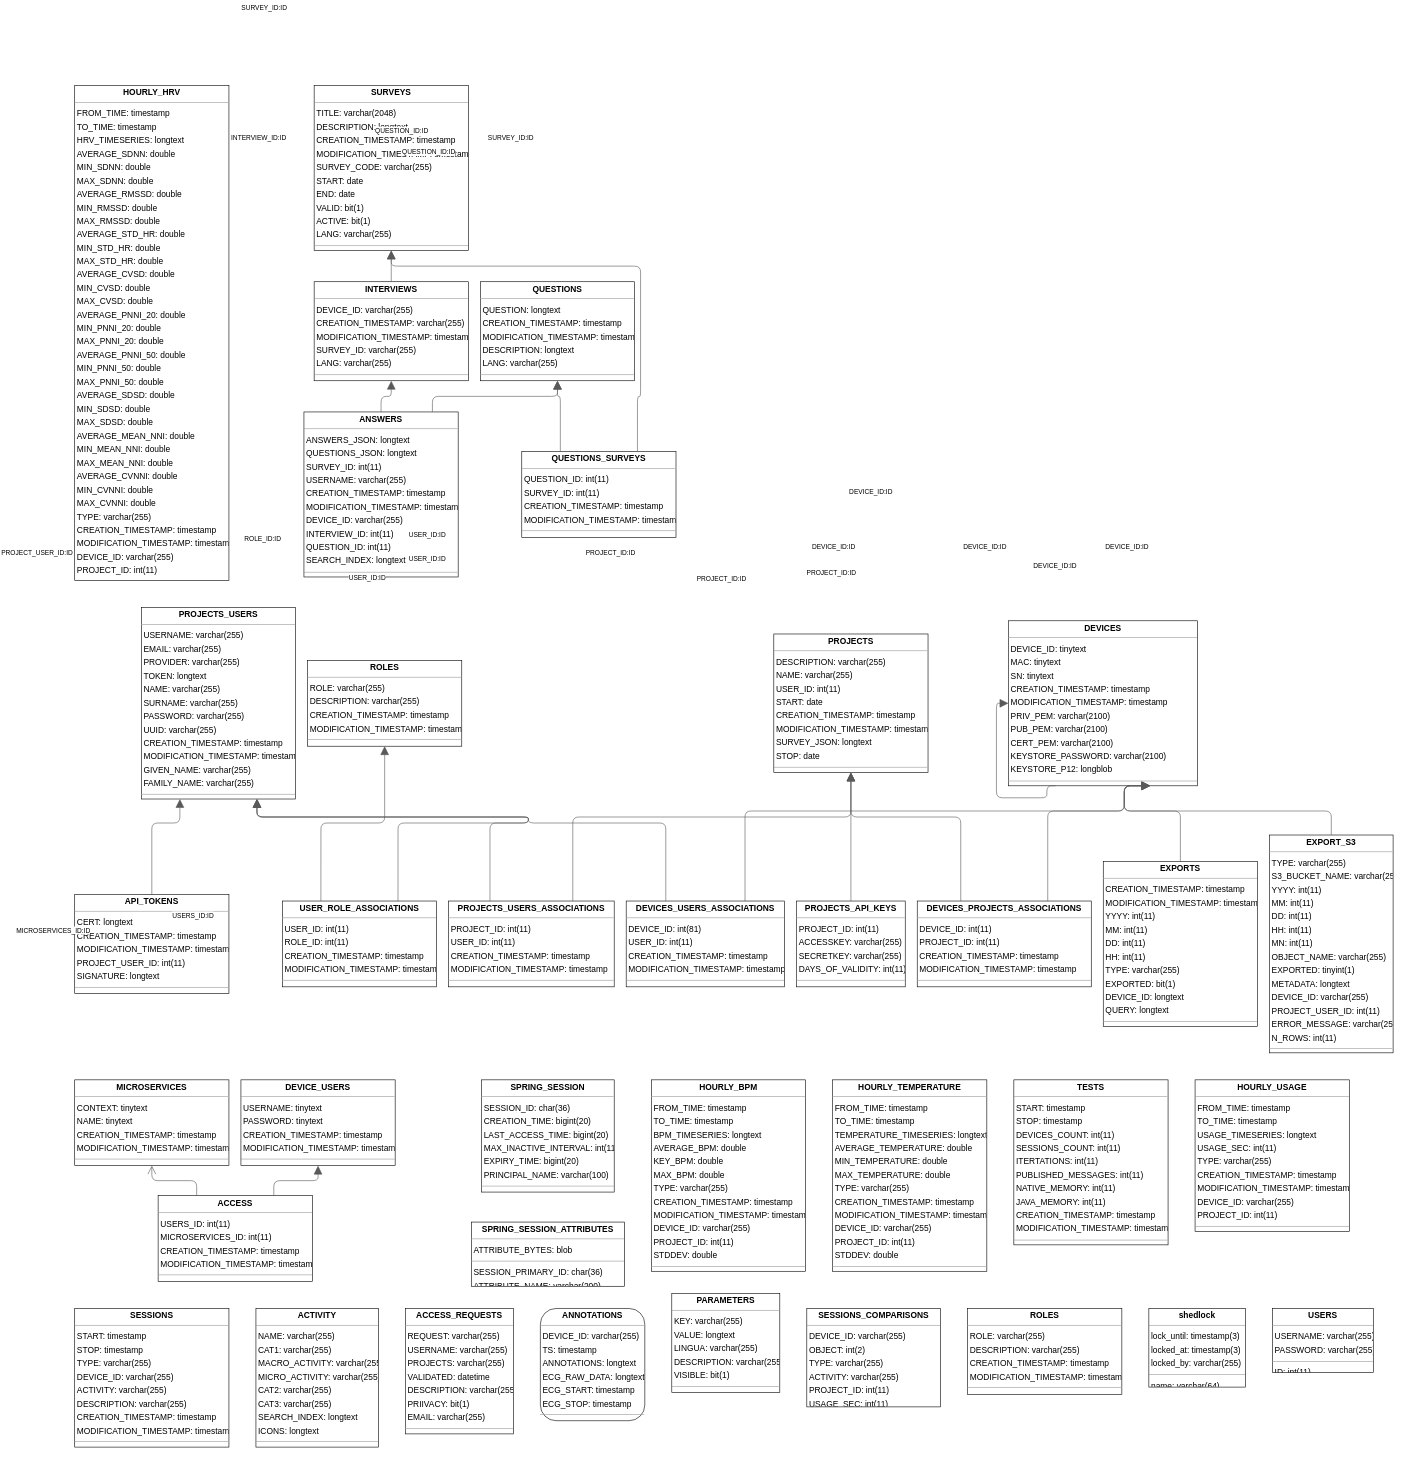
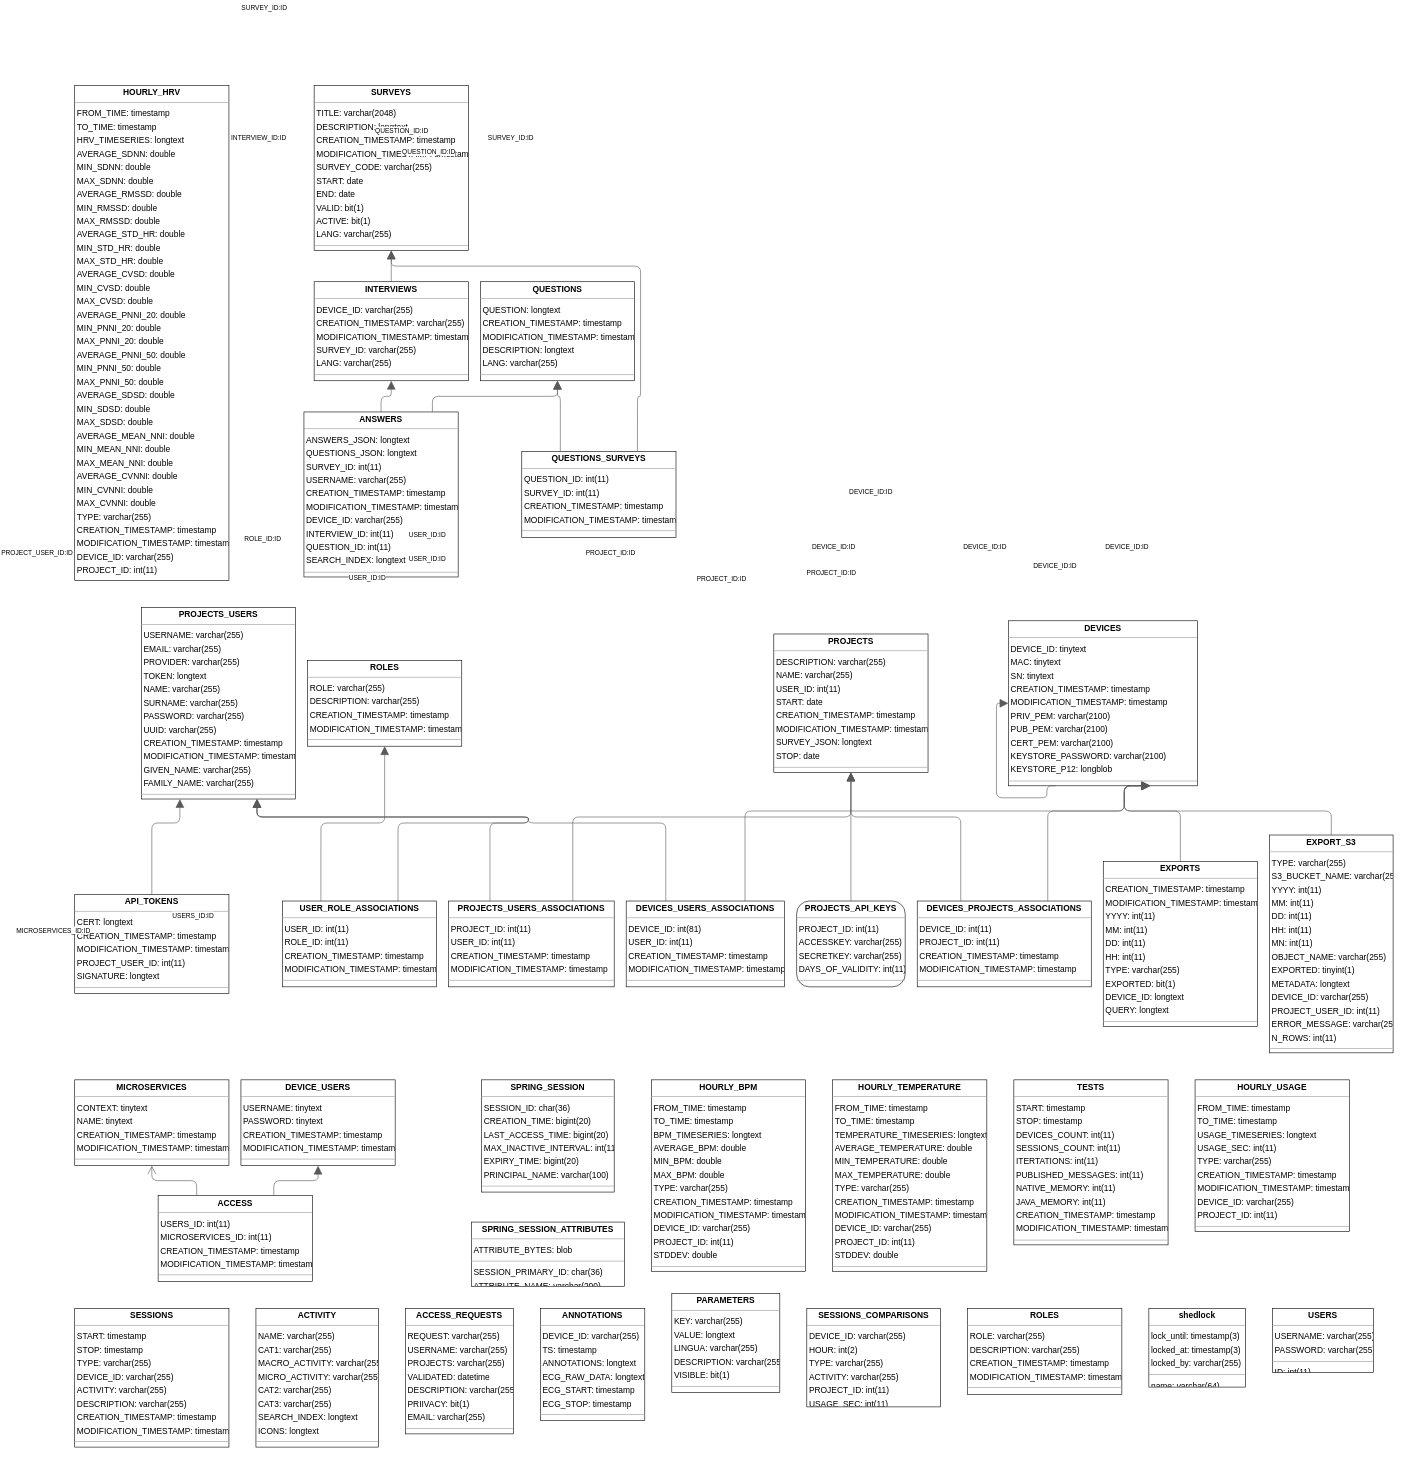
- <mxCell id="22" value="&lt;p style=&quot;margin:0px;margin-top:4px;text-align:center;&quot;&gt;&lt;b&gt;PROJECTS_API_KEYS&lt;/b&gt;&lt;/p&gt;&lt;hr size=&quot;1&quot;/&gt;&lt;p style=&quot;margin:0 0 0 4px;line-height:1.6;&quot;&gt; PROJECT_ID: int(11)&lt;br/&gt; ACCESSKEY: varchar(255)&lt;br/&gt; SECRETKEY: varchar(255)&lt;br/&gt; DAYS_OF_VALIDITY: int(11)&lt;/p&gt;&lt;hr size=&quot;1&quot;/&gt;&lt;p style=&quot;margin:0 0 0 4px;line-height:1.6;&quot;&gt; ID: int(11)&lt;/p&gt;" style="verticalAlign=top;align=left;overflow=fill;fontSize=14;fontFamily=Helvetica;html=1;rounded=0;shadow=0;comic=0;labelBackgroundColor=none;strokeWidth=1;" parent="1" vertex="1"><mxGeometry x="1223" y="1379" width="181" height="143" as="geometry" /></mxCell>
+ <mxCell id="22" value="&lt;p style=&quot;margin:0px;margin-top:4px;text-align:center;&quot;&gt;&lt;b&gt;PROJECTS_API_KEYS&lt;/b&gt;&lt;/p&gt;&lt;hr size=&quot;1&quot;/&gt;&lt;p style=&quot;margin:0 0 0 4px;line-height:1.6;&quot;&gt; PROJECT_ID: int(11)&lt;br/&gt; ACCESSKEY: varchar(255)&lt;br/&gt; SECRETKEY: varchar(255)&lt;br/&gt; DAYS_OF_VALIDITY: int(11)&lt;/p&gt;&lt;hr size=&quot;1&quot;/&gt;&lt;p style=&quot;margin:0 0 0 4px;line-height:1.6;&quot;&gt; ID: int(11)&lt;/p&gt;" style="verticalAlign=top;align=left;overflow=fill;fontSize=14;fontFamily=Helvetica;html=1;shadow=0;comic=0;labelBackgroundColor=none;strokeWidth=1;rounded=1;" parent="1" vertex="1"><mxGeometry x="1223" y="1379" width="181" height="143" as="geometry" /></mxCell>
- <mxCell id="14" value="&lt;p style=&quot;margin:0px;margin-top:4px;text-align:center;&quot;&gt;&lt;b&gt;HOURLY_BPM&lt;/b&gt;&lt;/p&gt;&lt;hr size=&quot;1&quot;/&gt;&lt;p style=&quot;margin:0 0 0 4px;line-height:1.6;&quot;&gt; FROM_TIME: timestamp&lt;br/&gt; TO_TIME: timestamp&lt;br/&gt; BPM_TIMESERIES: longtext&lt;br/&gt; AVERAGE_BPM: double&lt;br/&gt; KEY_BPM: double&lt;br/&gt; MAX_BPM: double&lt;br/&gt; TYPE: varchar(255)&lt;br/&gt; CREATION_TIMESTAMP: timestamp&lt;br/&gt; MODIFICATION_TIMESTAMP: timestamp&lt;br/&gt; DEVICE_ID: varchar(255)&lt;br/&gt; PROJECT_ID: int(11)&lt;br/&gt; STDDEV: double&lt;/p&gt;&lt;hr size=&quot;1&quot;/&gt;&lt;p style=&quot;margin:0 0 0 4px;line-height:1.6;&quot;&gt; ID: int(11)&lt;/p&gt;" style="verticalAlign=top;align=left;overflow=fill;fontSize=14;fontFamily=Helvetica;html=1;rounded=0;shadow=0;comic=0;labelBackgroundColor=none;strokeWidth=1;" parent="1" vertex="1"><mxGeometry x="981" y="1677" width="257" height="319" as="geometry" /></mxCell>
+ <mxCell id="14" value="&lt;p style=&quot;margin:0px;margin-top:4px;text-align:center;&quot;&gt;&lt;b&gt;HOURLY_BPM&lt;/b&gt;&lt;/p&gt;&lt;hr size=&quot;1&quot;/&gt;&lt;p style=&quot;margin:0 0 0 4px;line-height:1.6;&quot;&gt; FROM_TIME: timestamp&lt;br/&gt; TO_TIME: timestamp&lt;br/&gt; BPM_TIMESERIES: longtext&lt;br/&gt; AVERAGE_BPM: double&lt;br/&gt; MIN_BPM: double&lt;br/&gt; MAX_BPM: double&lt;br/&gt; TYPE: varchar(255)&lt;br/&gt; CREATION_TIMESTAMP: timestamp&lt;br/&gt; MODIFICATION_TIMESTAMP: timestamp&lt;br/&gt; DEVICE_ID: varchar(255)&lt;br/&gt; PROJECT_ID: int(11)&lt;br/&gt; STDDEV: double&lt;/p&gt;&lt;hr size=&quot;1&quot;/&gt;&lt;p style=&quot;margin:0 0 0 4px;line-height:1.6;&quot;&gt; ID: int(11)&lt;/p&gt;" style="verticalAlign=top;align=left;overflow=fill;fontSize=14;fontFamily=Helvetica;html=1;rounded=0;shadow=0;comic=0;labelBackgroundColor=none;strokeWidth=1;" parent="1" vertex="1"><mxGeometry x="981" y="1677" width="257" height="319" as="geometry" /></mxCell>
- <mxCell id="30" value="&lt;p style=&quot;margin:0px;margin-top:4px;text-align:center;&quot;&gt;&lt;b&gt;SESSIONS_COMPARISONS&lt;/b&gt;&lt;/p&gt;&lt;hr size=&quot;1&quot;/&gt;&lt;p style=&quot;margin:0 0 0 4px;line-height:1.6;&quot;&gt; DEVICE_ID: varchar(255)&lt;br/&gt; OBJECT: int(2)&lt;br/&gt; TYPE: varchar(255)&lt;br/&gt; ACTIVITY: varchar(255)&lt;br/&gt; PROJECT_ID: int(11)&lt;br/&gt; USAGE_SEC: int(11)&lt;/p&gt;" style="verticalAlign=top;align=left;overflow=fill;fontSize=14;fontFamily=Helvetica;html=1;rounded=0;shadow=0;comic=0;labelBackgroundColor=none;strokeWidth=1;" parent="1" vertex="1"><mxGeometry x="1240" y="2058" width="223" height="164" as="geometry" /></mxCell>
+ <mxCell id="30" value="&lt;p style=&quot;margin:0px;margin-top:4px;text-align:center;&quot;&gt;&lt;b&gt;SESSIONS_COMPARISONS&lt;/b&gt;&lt;/p&gt;&lt;hr size=&quot;1&quot;/&gt;&lt;p style=&quot;margin:0 0 0 4px;line-height:1.6;&quot;&gt; DEVICE_ID: varchar(255)&lt;br/&gt; HOUR: int(2)&lt;br/&gt; TYPE: varchar(255)&lt;br/&gt; ACTIVITY: varchar(255)&lt;br/&gt; PROJECT_ID: int(11)&lt;br/&gt; USAGE_SEC: int(11)&lt;/p&gt;" style="verticalAlign=top;align=left;overflow=fill;fontSize=14;fontFamily=Helvetica;html=1;rounded=0;shadow=0;comic=0;labelBackgroundColor=none;strokeWidth=1;" parent="1" vertex="1"><mxGeometry x="1240" y="2058" width="223" height="164" as="geometry" /></mxCell>
- <mxCell id="5" value="&lt;p style=&quot;margin:0px;margin-top:4px;text-align:center;&quot;&gt;&lt;b&gt;ANNOTATIONS&lt;/b&gt;&lt;/p&gt;&lt;hr size=&quot;1&quot;/&gt;&lt;p style=&quot;margin:0 0 0 4px;line-height:1.6;&quot;&gt; DEVICE_ID: varchar(255)&lt;br/&gt; TS: timestamp&lt;br/&gt; ANNOTATIONS: longtext&lt;br/&gt; ECG_RAW_DATA: longtext&lt;br/&gt; ECG_START: timestamp&lt;br/&gt; ECG_STOP: timestamp&lt;/p&gt;&lt;hr size=&quot;1&quot;/&gt;&lt;p style=&quot;margin:0 0 0 4px;line-height:1.6;&quot;&gt; ID: int(11)&lt;/p&gt;" style="verticalAlign=top;align=left;overflow=fill;fontSize=14;fontFamily=Helvetica;html=1;shadow=0;comic=0;labelBackgroundColor=none;strokeWidth=1;rounded=1;" parent="1" vertex="1"><mxGeometry x="796" y="2058" width="174" height="187" as="geometry" /></mxCell>
+ <mxCell id="5" value="&lt;p style=&quot;margin:0px;margin-top:4px;text-align:center;&quot;&gt;&lt;b&gt;ANNOTATIONS&lt;/b&gt;&lt;/p&gt;&lt;hr size=&quot;1&quot;/&gt;&lt;p style=&quot;margin:0 0 0 4px;line-height:1.6;&quot;&gt; DEVICE_ID: varchar(255)&lt;br/&gt; TS: timestamp&lt;br/&gt; ANNOTATIONS: longtext&lt;br/&gt; ECG_RAW_DATA: longtext&lt;br/&gt; ECG_START: timestamp&lt;br/&gt; ECG_STOP: timestamp&lt;/p&gt;&lt;hr size=&quot;1&quot;/&gt;&lt;p style=&quot;margin:0 0 0 4px;line-height:1.6;&quot;&gt; ID: int(11)&lt;/p&gt;" style="verticalAlign=top;align=left;overflow=fill;fontSize=14;fontFamily=Helvetica;html=1;rounded=0;shadow=0;comic=0;labelBackgroundColor=none;strokeWidth=1;" parent="1" vertex="1"><mxGeometry x="796" y="2058" width="174" height="187" as="geometry" /></mxCell>
